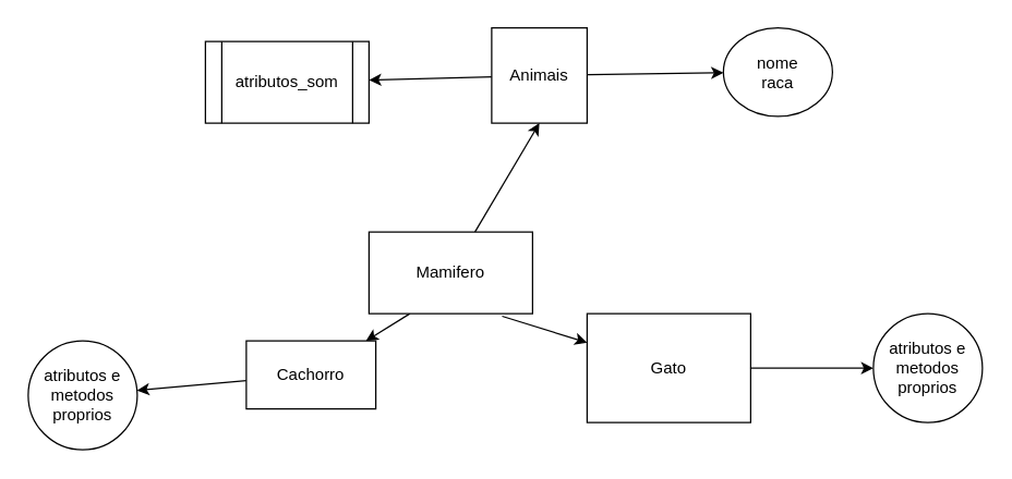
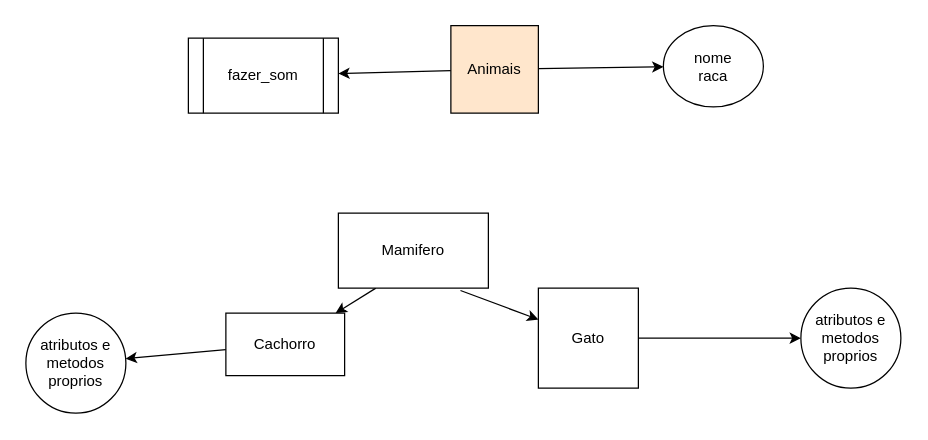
- <mxCell id="6" value="Animais" style="whiteSpace=wrap;html=1;aspect=fixed;" parent="1" vertex="1"><mxGeometry x="360" y="20" width="70" height="70" as="geometry" /></mxCell>
+ <mxCell id="6" value="Animais" style="whiteSpace=wrap;html=1;aspect=fixed;fillColor=#ffe6cc;" parent="1" vertex="1"><mxGeometry x="360" y="20" width="70" height="70" as="geometry" /></mxCell>
- <mxCell id="12" value="atributos_som" style="shape=process;whiteSpace=wrap;html=1;backgroundOutline=1;" parent="1" vertex="1"><mxGeometry x="150" y="30" width="120" height="60" as="geometry" /></mxCell>
+ <mxCell id="12" value="fazer_som" style="shape=process;whiteSpace=wrap;html=1;backgroundOutline=1;" parent="1" vertex="1"><mxGeometry x="150" y="30" width="120" height="60" as="geometry" /></mxCell>
- <mxCell id="15" style="edgeStyle=none;html=1;entryX=0.5;entryY=1;entryDx=0;entryDy=0;" parent="1" source="16" target="6" edge="1"><mxGeometry relative="1" as="geometry" /></mxCell>
- <mxCell id="10" value="Gato" style="whiteSpace=wrap;html=1;aspect=fixed;" parent="1" vertex="1"><mxGeometry x="430" y="230" width="120" height="80" as="geometry" /></mxCell>
+ <mxCell id="10" value="Gato" style="whiteSpace=wrap;html=1;aspect=fixed;" parent="1" vertex="1"><mxGeometry x="430" y="230" width="80" height="80" as="geometry" /></mxCell>
